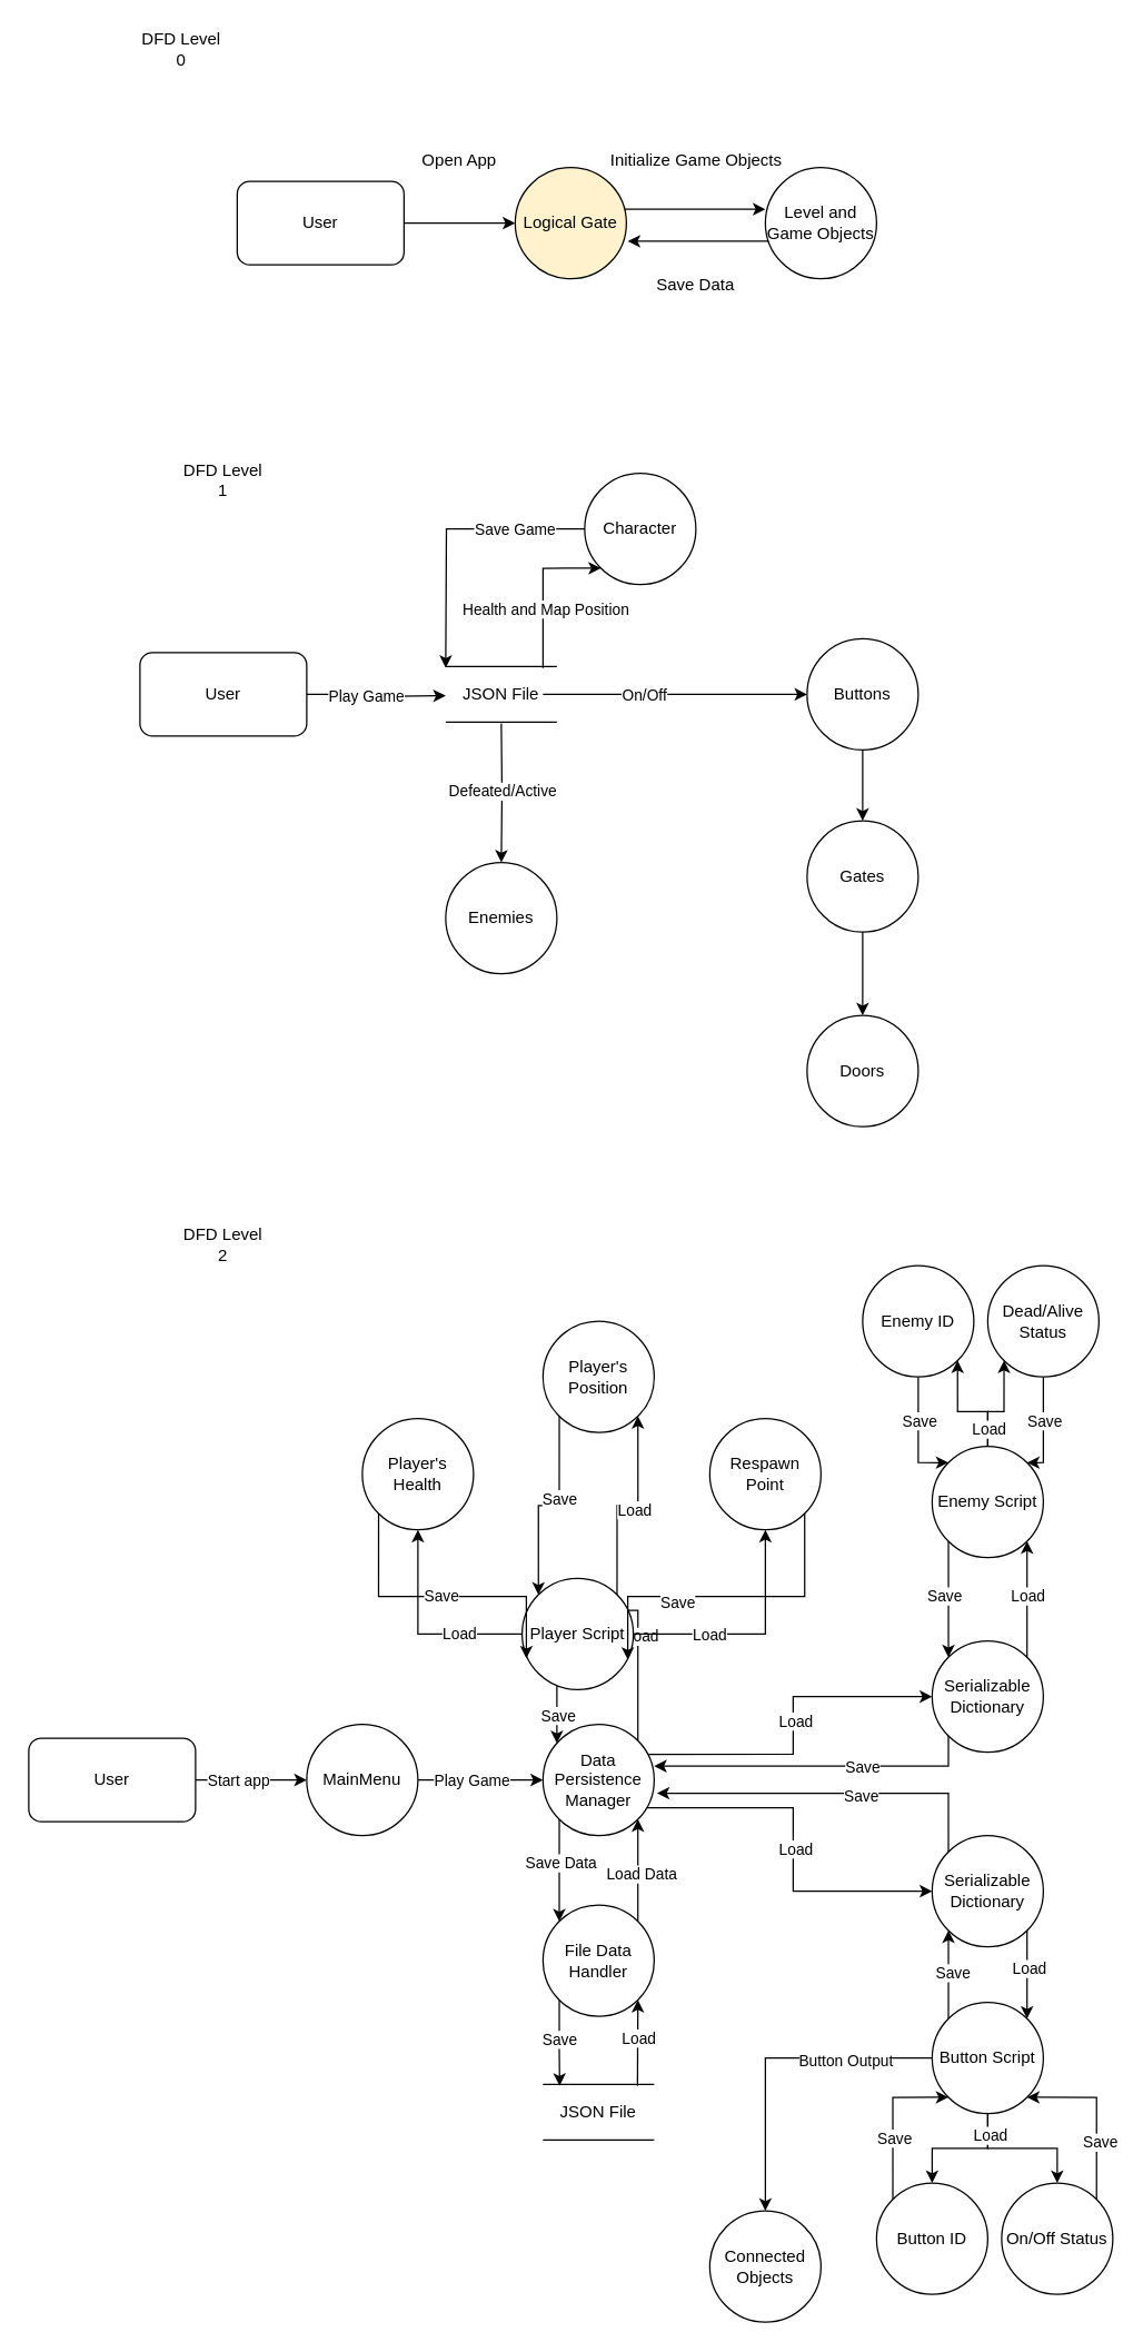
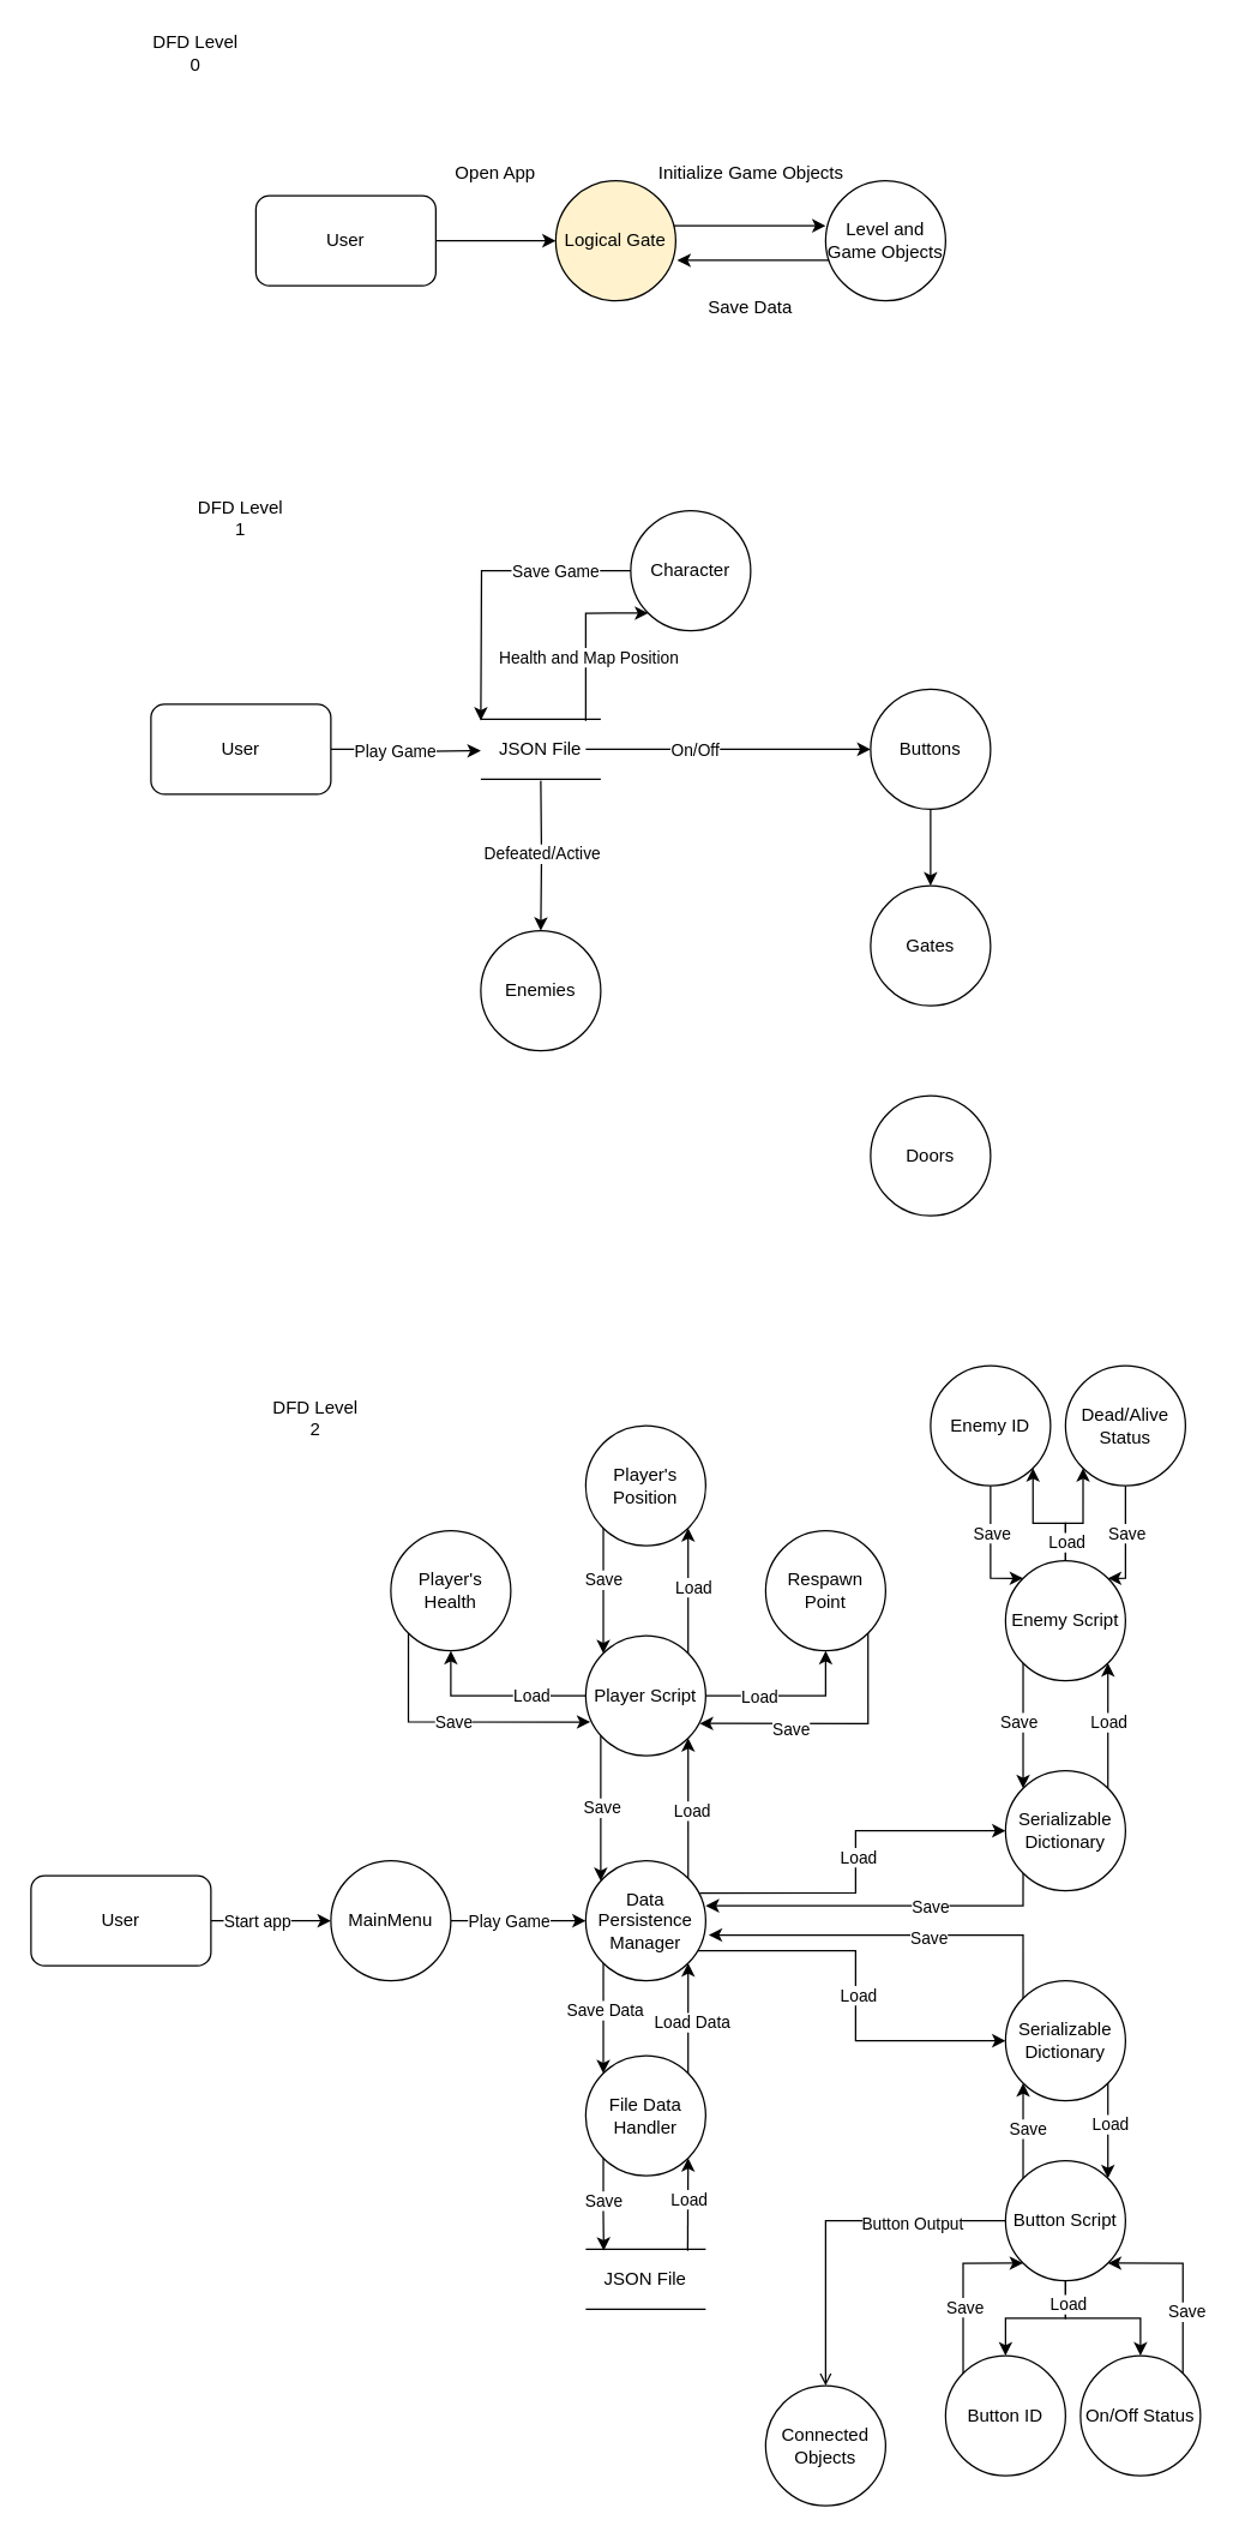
- <mxCell id="14" style="edgeStyle=orthogonalEdgeStyle;rounded=0;orthogonalLoop=1;jettySize=auto;html=1;entryX=0.5;entryY=0;entryDx=0;entryDy=0;" parent="1" source="15" target="13" edge="1"><mxGeometry relative="1" as="geometry" /></mxCell>
- <mxCell id="33" value="DFD Level 2" style="text;html=1;align=center;verticalAlign=middle;whiteSpace=wrap;rounded=0;" parent="1" vertex="1"><mxGeometry x="130" y="880" width="60" height="30" as="geometry" /></mxCell>
+ <mxCell id="33" value="DFD Level 2" style="text;html=1;align=center;verticalAlign=middle;whiteSpace=wrap;rounded=0;" parent="1" vertex="1"><mxGeometry x="180" y="930" width="60" height="30" as="geometry" /></mxCell>
- <mxCell id="63" value="Player Script" style="ellipse;whiteSpace=wrap;html=1;aspect=fixed;" parent="1" vertex="1"><mxGeometry x="375" y="1135" width="80" height="80" as="geometry" /></mxCell>
+ <mxCell id="63" value="Player Script" style="ellipse;whiteSpace=wrap;html=1;aspect=fixed;" parent="1" vertex="1"><mxGeometry x="390" y="1090" width="80" height="80" as="geometry" /></mxCell>
- <mxCell id="109" style="edgeStyle=orthogonalEdgeStyle;rounded=0;orthogonalLoop=1;jettySize=auto;html=1;entryX=0.5;entryY=0;entryDx=0;entryDy=0;" edge="1" parent="1" source="113" target="51"><mxGeometry relative="1" as="geometry" /></mxCell>
+ <mxCell id="109" style="edgeStyle=orthogonalEdgeStyle;rounded=0;orthogonalLoop=1;jettySize=auto;html=1;entryX=0.5;entryY=0;entryDx=0;entryDy=0;endArrow=open;" edge="1" parent="1" source="113" target="51"><mxGeometry relative="1" as="geometry" /></mxCell>
